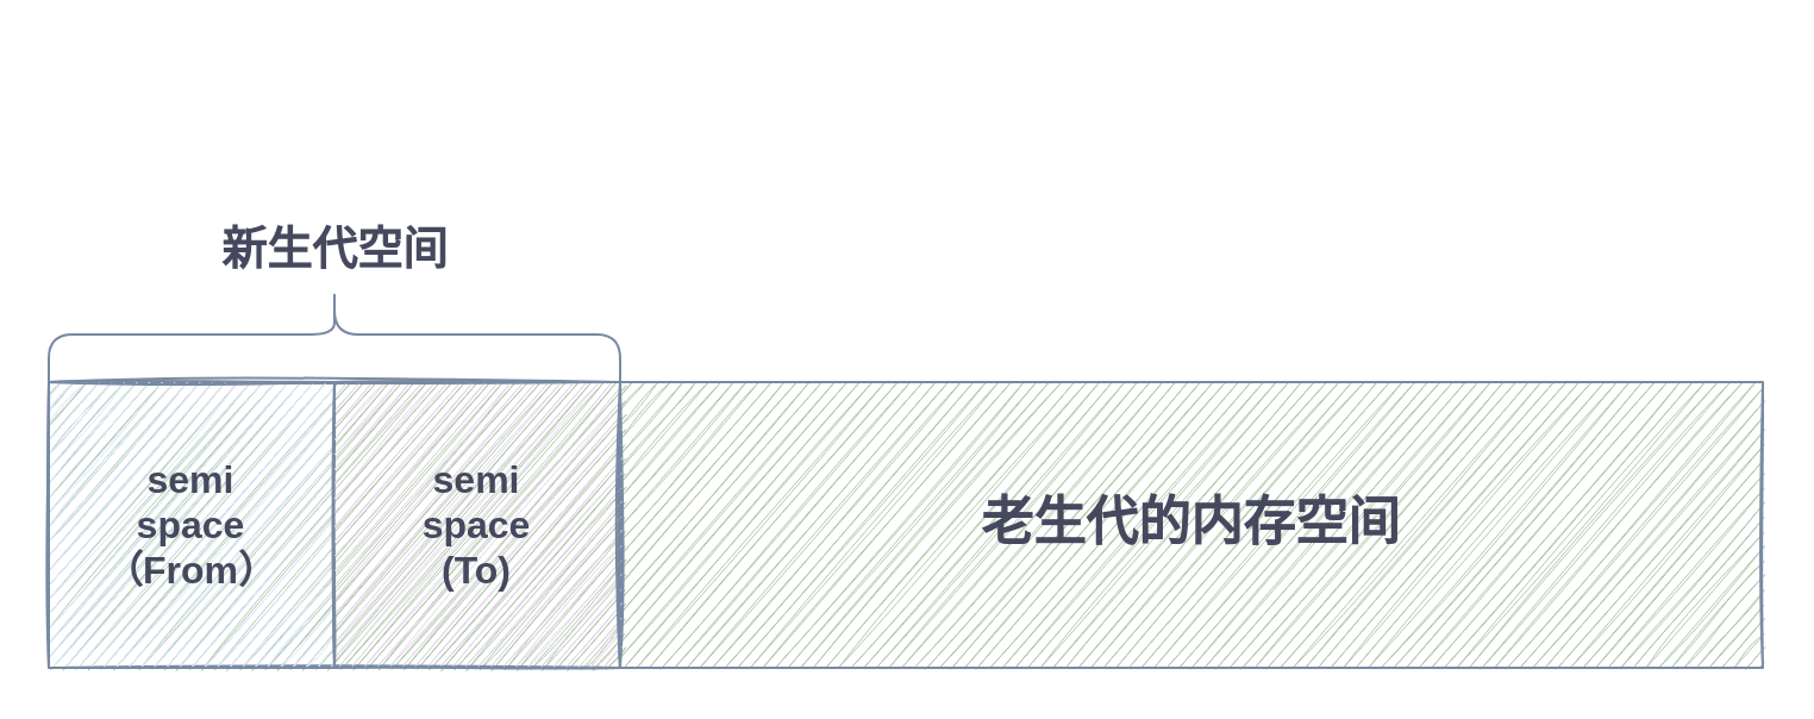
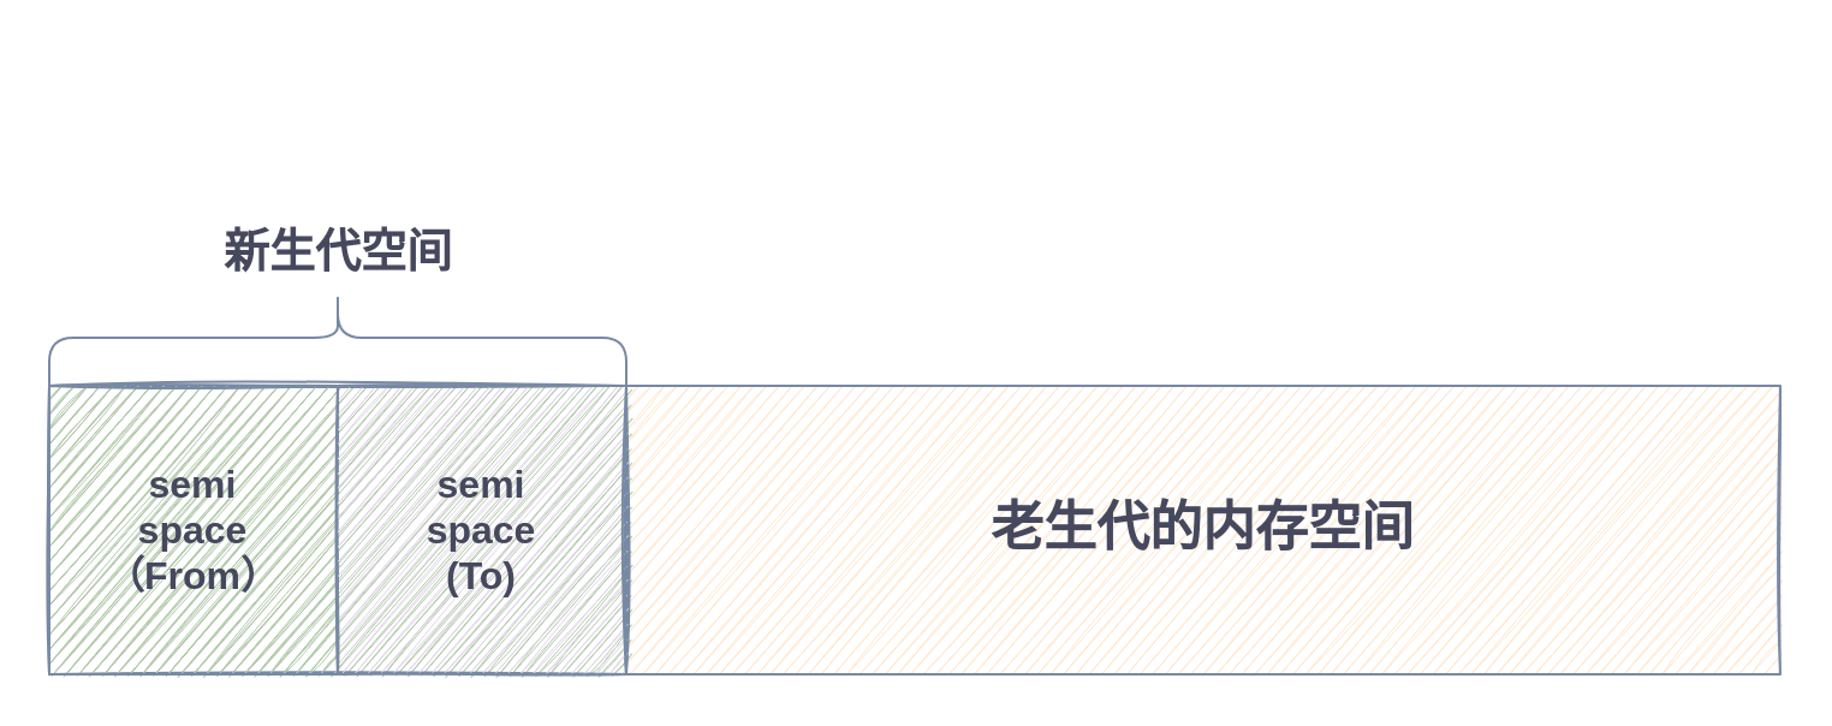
- <mxCell id="4" value="semi&lt;br&gt;space&lt;br&gt;（From）" style="rounded=0;whiteSpace=wrap;html=1;sketch=1;fillColor=#dae8fc;strokeColor=#788AA3;fontColor=#46495D;fontSize=16;fontStyle=1;" vertex="1" parent="1"><mxGeometry x="20" y="160" width="120" height="120" as="geometry" /></mxCell>
+ <mxCell id="4" value="semi&lt;br&gt;space&lt;br&gt;（From）" style="rounded=0;whiteSpace=wrap;html=1;sketch=1;fillColor=#B2C9AB;strokeColor=#788AA3;fontColor=#46495D;fontSize=16;fontStyle=1" vertex="1" parent="1"><mxGeometry x="20" y="160" width="120" height="120" as="geometry" /></mxCell>
- <mxCell id="3" value="老生代的内存空间" style="rounded=0;whiteSpace=wrap;html=1;sketch=1;fillColor=#B2C9AB;strokeColor=#788AA3;fontColor=#46495D;fontSize=22;fontStyle=1" vertex="1" parent="1"><mxGeometry x="260" y="160" width="480" height="120" as="geometry" /></mxCell>
+ <mxCell id="3" value="老生代的内存空间" style="rounded=0;whiteSpace=wrap;html=1;sketch=1;fillColor=#ffe6cc;strokeColor=#788AA3;fontColor=#46495D;fontSize=22;fontStyle=1;" vertex="1" parent="1"><mxGeometry x="260" y="160" width="480" height="120" as="geometry" /></mxCell>
